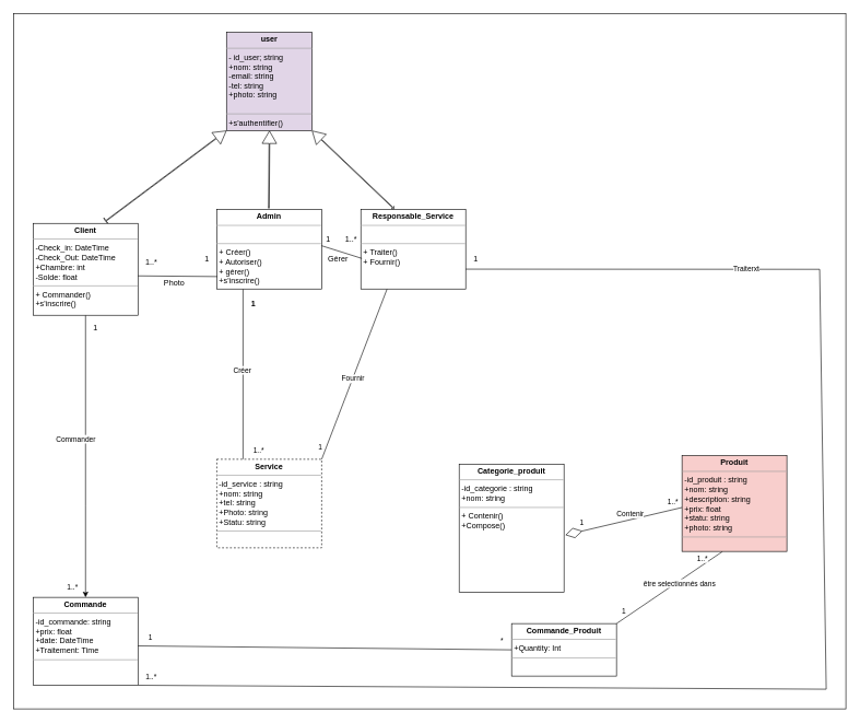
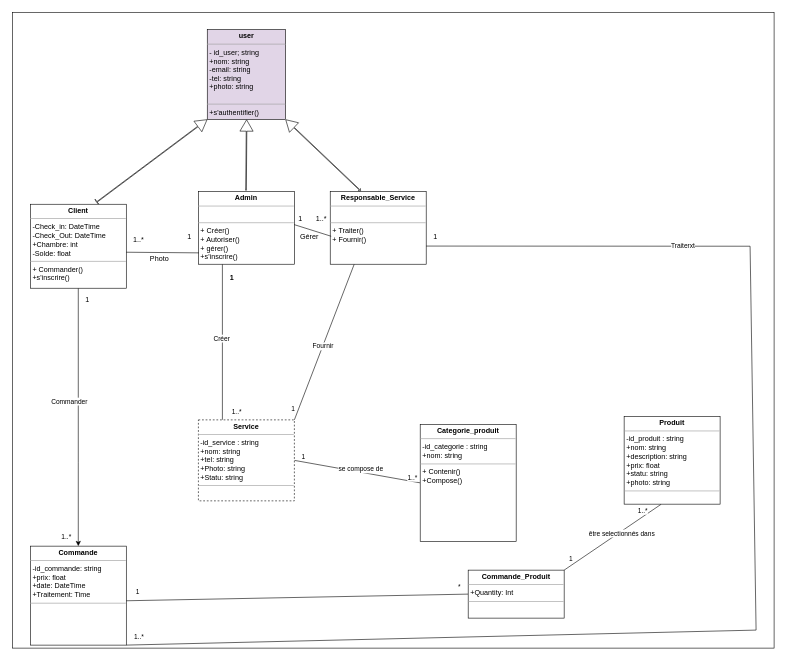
- <mxCell id="38" value="&lt;p style=&quot;margin:0px;margin-top:4px;text-align:center;&quot;&gt;&lt;b&gt;Produit&lt;/b&gt;&lt;/p&gt;&lt;hr size=&quot;1&quot;&gt;&lt;p style=&quot;margin:0px;margin-left:4px;&quot;&gt;-id_produit : string&lt;/p&gt;&lt;p style=&quot;margin:0px;margin-left:4px;&quot;&gt;&lt;span style=&quot;background-color: initial;&quot;&gt;+nom: string&lt;/span&gt;&lt;/p&gt;&lt;p style=&quot;margin:0px;margin-left:4px;&quot;&gt;+description: string&lt;/p&gt;&lt;p style=&quot;margin:0px;margin-left:4px;&quot;&gt;+prix: float&lt;/p&gt;&lt;p style=&quot;margin:0px;margin-left:4px;&quot;&gt;+statu: string&lt;/p&gt;&lt;p style=&quot;margin:0px;margin-left:4px;&quot;&gt;+photo: string&lt;/p&gt;&lt;hr size=&quot;1&quot;&gt;&lt;p style=&quot;margin:0px;margin-left:4px;&quot;&gt;&lt;br&gt;&lt;/p&gt;" style="verticalAlign=top;align=left;overflow=fill;fontSize=12;fontFamily=Helvetica;html=1;whiteSpace=wrap;fillColor=#f8cecc;" parent="1" vertex="1"><mxGeometry x="1040" y="694" width="160" height="146" as="geometry" /></mxCell>
+ <mxCell id="38" value="&lt;p style=&quot;margin:0px;margin-top:4px;text-align:center;&quot;&gt;&lt;b&gt;Produit&lt;/b&gt;&lt;/p&gt;&lt;hr size=&quot;1&quot;&gt;&lt;p style=&quot;margin:0px;margin-left:4px;&quot;&gt;-id_produit : string&lt;/p&gt;&lt;p style=&quot;margin:0px;margin-left:4px;&quot;&gt;&lt;span style=&quot;background-color: initial;&quot;&gt;+nom: string&lt;/span&gt;&lt;/p&gt;&lt;p style=&quot;margin:0px;margin-left:4px;&quot;&gt;+description: string&lt;/p&gt;&lt;p style=&quot;margin:0px;margin-left:4px;&quot;&gt;+prix: float&lt;/p&gt;&lt;p style=&quot;margin:0px;margin-left:4px;&quot;&gt;+statu: string&lt;/p&gt;&lt;p style=&quot;margin:0px;margin-left:4px;&quot;&gt;+photo: string&lt;/p&gt;&lt;hr size=&quot;1&quot;&gt;&lt;p style=&quot;margin:0px;margin-left:4px;&quot;&gt;&lt;br&gt;&lt;/p&gt;" style="verticalAlign=top;align=left;overflow=fill;fontSize=12;fontFamily=Helvetica;html=1;whiteSpace=wrap;" parent="1" vertex="1"><mxGeometry x="1040" y="694" width="160" height="146" as="geometry" /></mxCell>
+ <mxCell id="16" style="rounded=0;orthogonalLoop=1;jettySize=auto;html=1;exitX=1;exitY=0.5;exitDx=0;exitDy=0;entryX=0;entryY=0.5;entryDx=0;entryDy=0;endArrow=none;endFill=0;" parent="1" source="20" target="33" edge="1"><mxGeometry relative="1" as="geometry"><mxPoint x="798.16" y="840.29" as="targetPoint" /></mxGeometry></mxCell>
+ <mxCell id="17" value="1" style="edgeLabel;html=1;align=center;verticalAlign=middle;resizable=0;points=[];" vertex="1" connectable="0" parent="16"><mxGeometry x="-0.906" y="1" relative="1" as="geometry"><mxPoint x="4" y="-7" as="offset" /></mxGeometry></mxCell>
+ <mxCell id="18" value="1..*" style="edgeLabel;html=1;align=center;verticalAlign=middle;resizable=0;points=[];" vertex="1" connectable="0" parent="16"><mxGeometry x="0.874" y="-1" relative="1" as="geometry"><mxPoint y="-8" as="offset" /></mxGeometry></mxCell>
+ <mxCell id="19" value="se compose de" style="edgeLabel;html=1;align=center;verticalAlign=middle;resizable=0;points=[];" vertex="1" connectable="0" parent="16"><mxGeometry x="0.151" relative="1" as="geometry"><mxPoint x="-11" y="-7" as="offset" /></mxGeometry></mxCell>
- <mxCell id="34" value="" style="endArrow=diamondThin;endFill=0;endSize=24;html=1;rounded=0;exitX=0.005;exitY=0.54;exitDx=0;exitDy=0;entryX=1.012;entryY=0.554;entryDx=0;entryDy=0;entryPerimeter=0;exitPerimeter=0;" parent="1" source="38" target="33" edge="1"><mxGeometry width="160" relative="1" as="geometry"><mxPoint x="1142" y="841.5" as="sourcePoint" /><mxPoint x="1010" y="843.5" as="targetPoint" /></mxGeometry></mxCell>
- <mxCell id="35" value="1..*" style="edgeLabel;html=1;align=center;verticalAlign=middle;resizable=0;points=[];" vertex="1" connectable="0" parent="34"><mxGeometry x="-0.835" y="-2" relative="1" as="geometry"><mxPoint y="-11" as="offset" /></mxGeometry></mxCell>
- <mxCell id="36" value="1" style="edgeLabel;html=1;align=center;verticalAlign=middle;resizable=0;points=[];" vertex="1" connectable="0" parent="34"><mxGeometry x="0.715" y="-2" relative="1" as="geometry"><mxPoint y="-11" as="offset" /></mxGeometry></mxCell>
- <mxCell id="37" value="Contenir" style="edgeLabel;html=1;align=center;verticalAlign=middle;resizable=0;points=[];" vertex="1" connectable="0" parent="34"><mxGeometry x="0.092" relative="1" as="geometry"><mxPoint x="17" y="-13" as="offset" /></mxGeometry></mxCell>
- <mxCell id="40" value="&lt;p style=&quot;margin:0px;margin-top:4px;text-align:center;&quot;&gt;&lt;b&gt;Commande&lt;/b&gt;&lt;/p&gt;&lt;hr size=&quot;1&quot;&gt;&lt;p style=&quot;margin:0px;margin-left:4px;&quot;&gt;&lt;span style=&quot;background-color: initial;&quot;&gt;-id_commande: string&lt;/span&gt;&lt;/p&gt;&lt;p style=&quot;margin:0px;margin-left:4px;&quot;&gt;&lt;span style=&quot;background-color: initial;&quot;&gt;+prix: float&lt;/span&gt;&lt;/p&gt;&lt;p style=&quot;margin:0px;margin-left:4px;&quot;&gt;+date: DateTime&lt;/p&gt;&lt;p style=&quot;margin:0px;margin-left:4px;&quot;&gt;+Traitement: Time&lt;/p&gt;&lt;hr size=&quot;1&quot;&gt;&lt;p style=&quot;margin:0px;margin-left:4px;&quot;&gt;&lt;br&gt;&lt;/p&gt;" style="verticalAlign=top;align=left;overflow=fill;fontSize=12;fontFamily=Helvetica;html=1;whiteSpace=wrap;" parent="1" vertex="1"><mxGeometry x="50" y="910" width="160" height="134" as="geometry" /></mxCell>
+ <mxCell id="40" value="&lt;p style=&quot;margin:0px;margin-top:4px;text-align:center;&quot;&gt;&lt;b&gt;Commande&lt;/b&gt;&lt;/p&gt;&lt;hr size=&quot;1&quot;&gt;&lt;p style=&quot;margin:0px;margin-left:4px;&quot;&gt;&lt;span style=&quot;background-color: initial;&quot;&gt;-id_commande: string&lt;/span&gt;&lt;/p&gt;&lt;p style=&quot;margin:0px;margin-left:4px;&quot;&gt;&lt;span style=&quot;background-color: initial;&quot;&gt;+prix: float&lt;/span&gt;&lt;/p&gt;&lt;p style=&quot;margin:0px;margin-left:4px;&quot;&gt;+date: DateTime&lt;/p&gt;&lt;p style=&quot;margin:0px;margin-left:4px;&quot;&gt;+Traitement: Time&lt;/p&gt;&lt;hr size=&quot;1&quot;&gt;&lt;p style=&quot;margin:0px;margin-left:4px;&quot;&gt;&lt;br&gt;&lt;/p&gt;" style="verticalAlign=top;align=left;overflow=fill;fontSize=12;fontFamily=Helvetica;html=1;whiteSpace=wrap;" parent="1" vertex="1"><mxGeometry x="50" y="910" width="160" height="165" as="geometry" /></mxCell>
